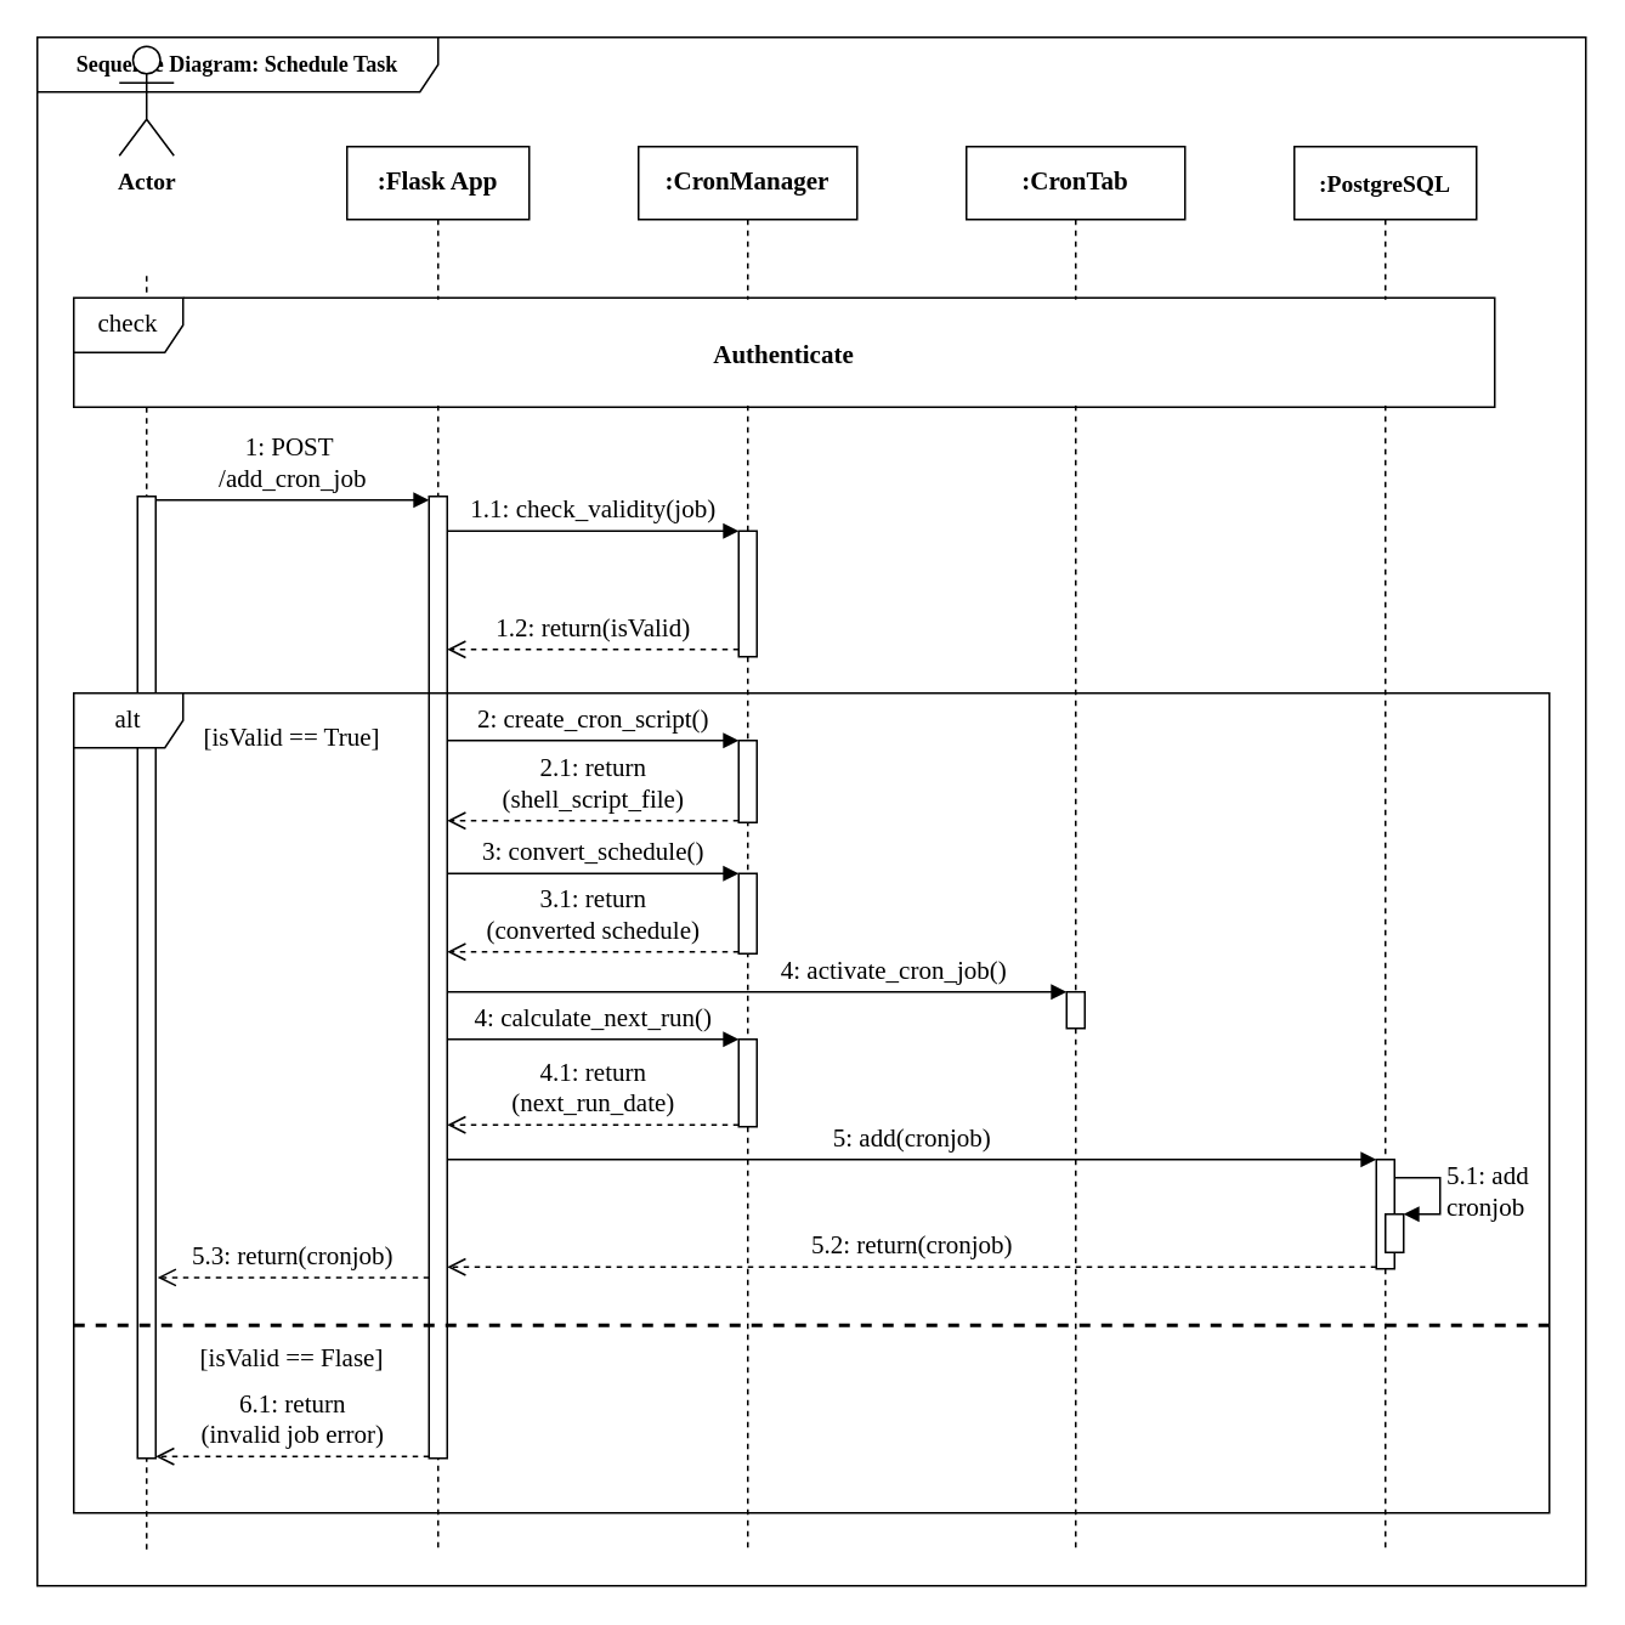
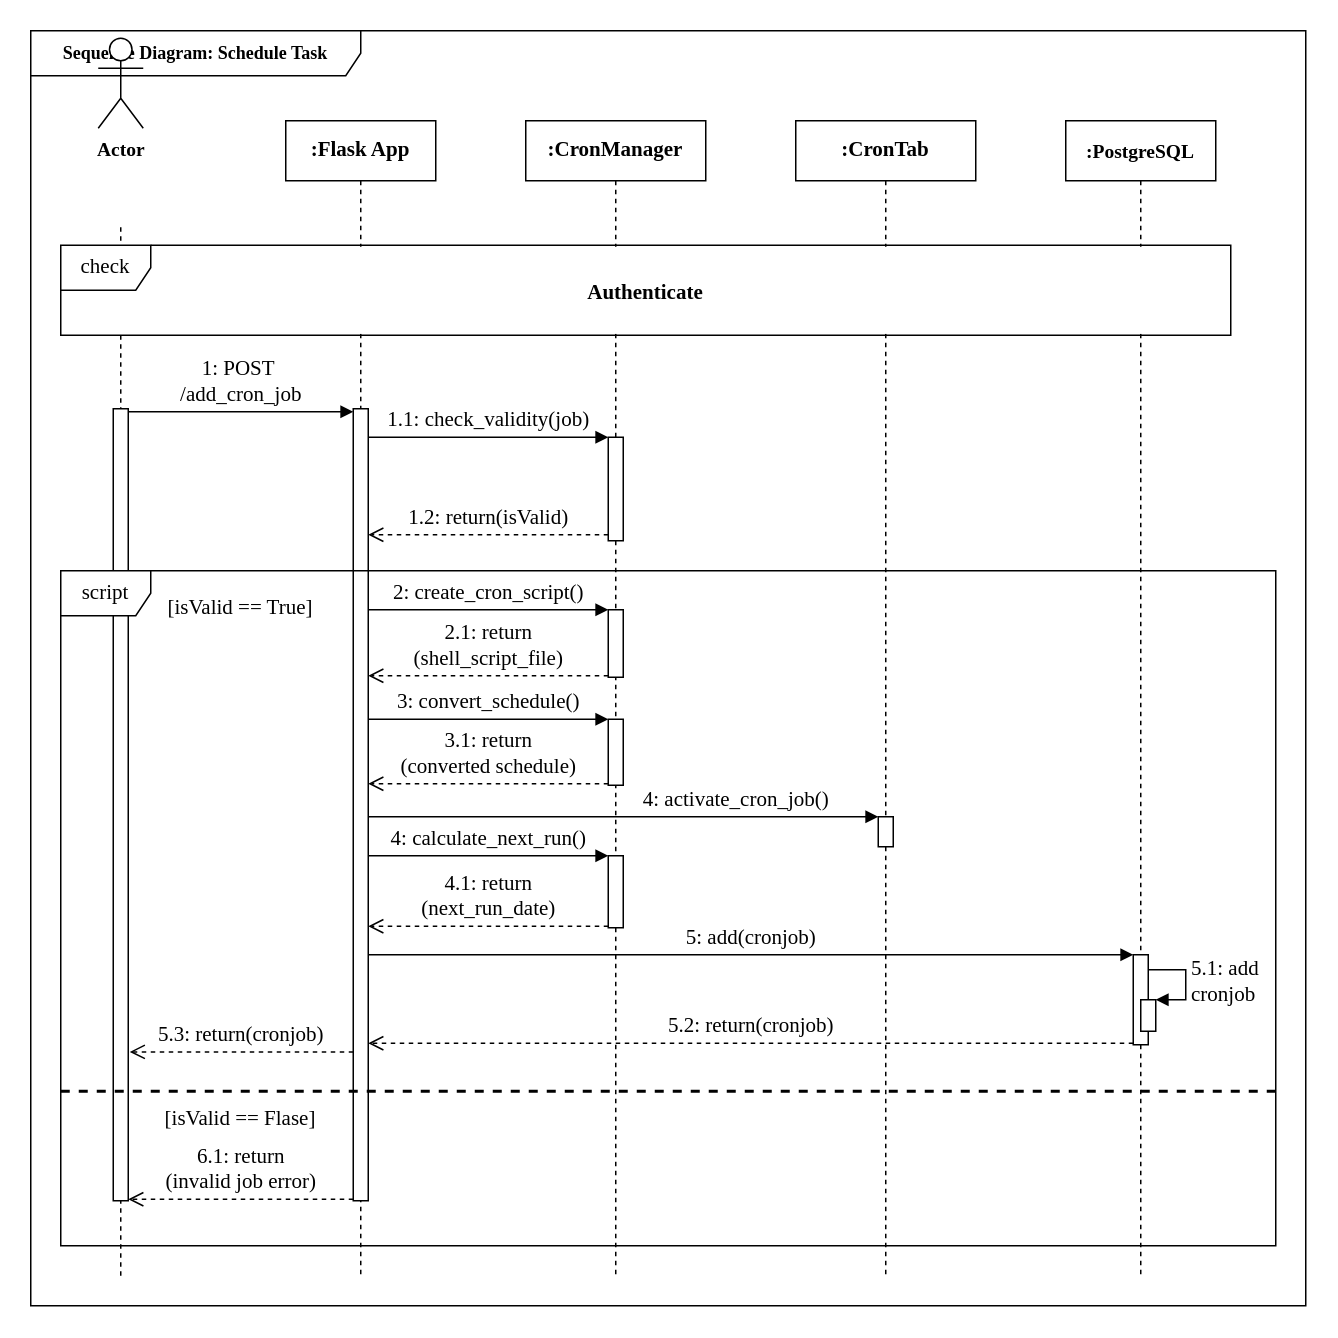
- <mxCell id="36" value="&lt;font face=&quot;Old Standard TT&quot; style=&quot;font-size: 14px&quot;&gt;alt&lt;/font&gt;" style="shape=umlFrame;whiteSpace=wrap;html=1;" parent="1" vertex="1"><mxGeometry x="40" y="380" width="810" height="450" as="geometry" /></mxCell>
+ <mxCell id="36" value="&lt;font face=&quot;Old Standard TT&quot; style=&quot;font-size: 14px&quot;&gt;script&lt;/font&gt;" style="shape=umlFrame;whiteSpace=wrap;html=1;" parent="1" vertex="1"><mxGeometry x="40" y="380" width="810" height="450" as="geometry" /></mxCell>
